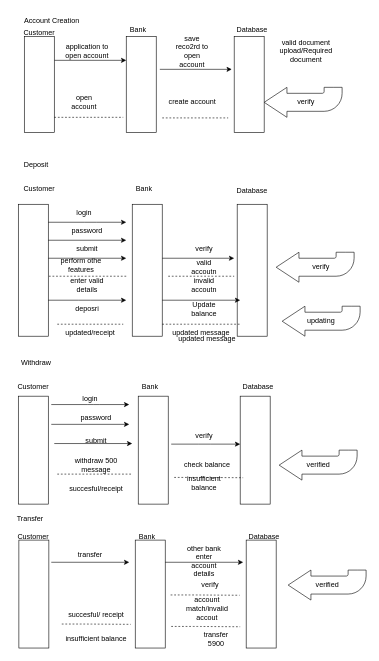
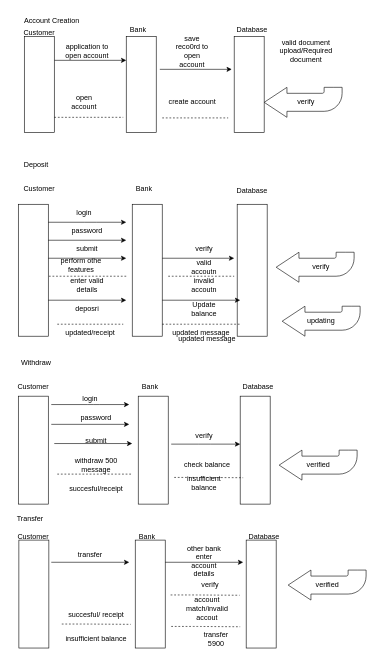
- <mxCell id="11" value="save reco2rd to open account" style="text;strokeColor=none;align=center;fillColor=none;html=1;verticalAlign=middle;whiteSpace=wrap;rounded=0;" parent="1" vertex="1"><mxGeometry x="290" y="70" width="60" height="30" as="geometry" /></mxCell>
+ <mxCell id="11" value="save reco0rd to open account" style="text;strokeColor=none;align=center;fillColor=none;html=1;verticalAlign=middle;whiteSpace=wrap;rounded=0;" parent="1" vertex="1"><mxGeometry x="290" y="70" width="60" height="30" as="geometry" /></mxCell>
